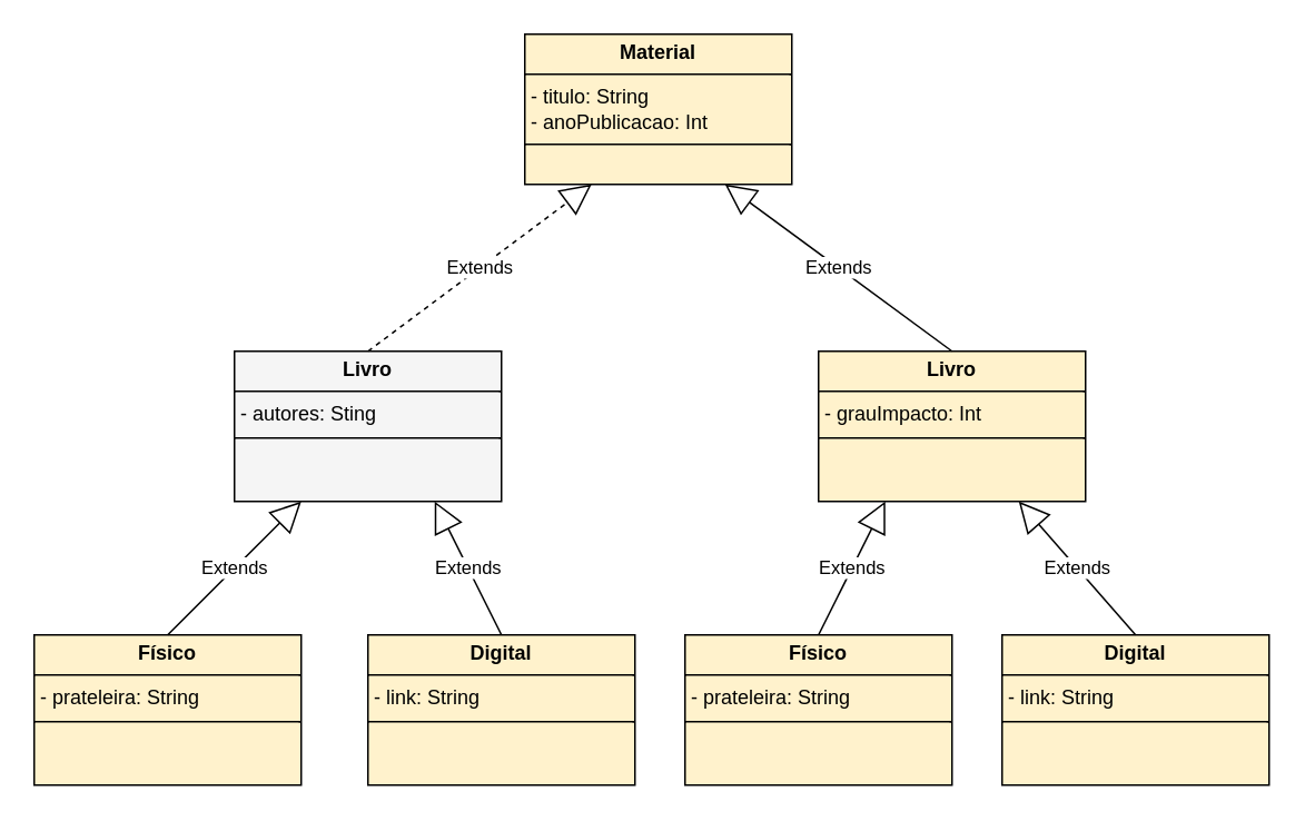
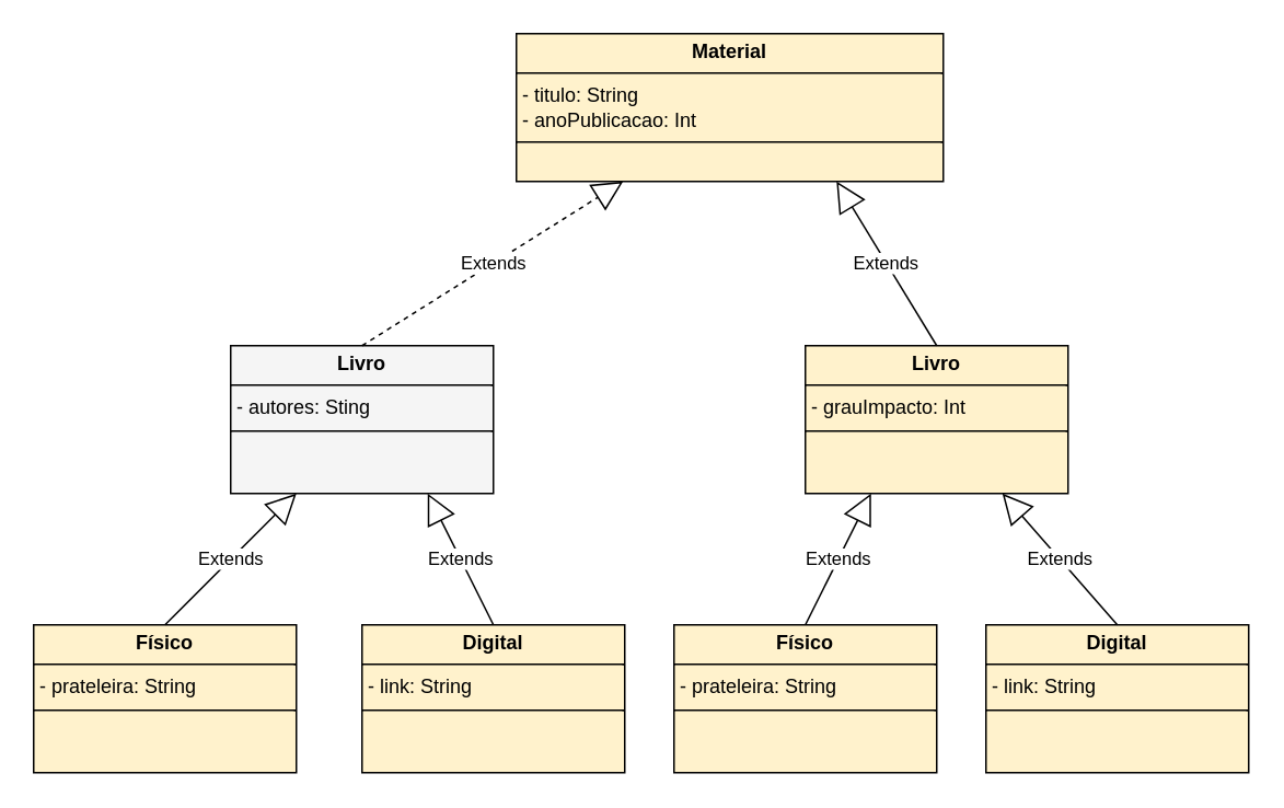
- <mxCell id="2" value="&lt;p style=&quot;margin:0px;margin-top:4px;text-align:center;&quot;&gt;&lt;b&gt;Material&lt;/b&gt;&lt;/p&gt;&lt;hr size=&quot;1&quot; style=&quot;border-style:solid;&quot;&gt;&lt;p style=&quot;margin:0px;margin-left:4px;&quot;&gt;- titulo: String&lt;/p&gt;&lt;p style=&quot;margin:0px;margin-left:4px;&quot;&gt;- anoPublicacao: Int&lt;br&gt;&lt;/p&gt;&lt;hr size=&quot;1&quot; style=&quot;border-style:solid;&quot;&gt;&lt;p style=&quot;margin:0px;margin-left:4px;&quot;&gt;&lt;br&gt;&lt;/p&gt;" style="verticalAlign=top;align=left;overflow=fill;html=1;whiteSpace=wrap;fillColor=#fff2cc;strokeColor=#000000;" vertex="1" parent="1"><mxGeometry x="314" y="20" width="160" height="90" as="geometry" /></mxCell>
+ <mxCell id="2" value="&lt;p style=&quot;margin:0px;margin-top:4px;text-align:center;&quot;&gt;&lt;b&gt;Material&lt;/b&gt;&lt;/p&gt;&lt;hr size=&quot;1&quot; style=&quot;border-style:solid;&quot;&gt;&lt;p style=&quot;margin:0px;margin-left:4px;&quot;&gt;- titulo: String&lt;/p&gt;&lt;p style=&quot;margin:0px;margin-left:4px;&quot;&gt;- anoPublicacao: Int&lt;br&gt;&lt;/p&gt;&lt;hr size=&quot;1&quot; style=&quot;border-style:solid;&quot;&gt;&lt;p style=&quot;margin:0px;margin-left:4px;&quot;&gt;&lt;br&gt;&lt;/p&gt;" style="verticalAlign=top;align=left;overflow=fill;html=1;whiteSpace=wrap;fillColor=#fff2cc;strokeColor=#000000;" vertex="1" parent="1"><mxGeometry x="314" y="20" width="260" height="90" as="geometry" /></mxCell>
